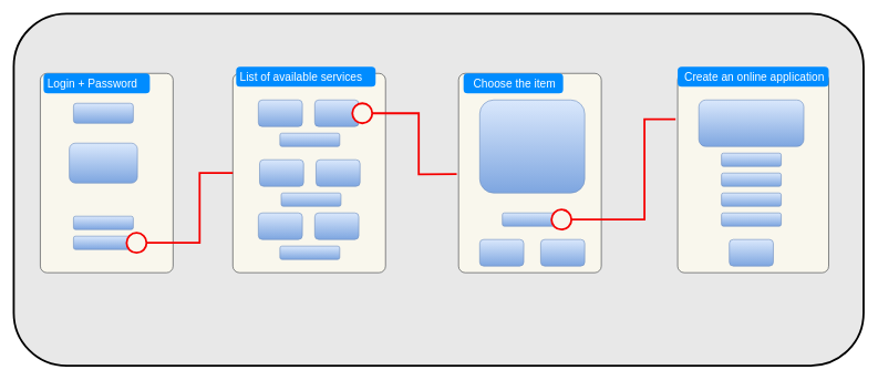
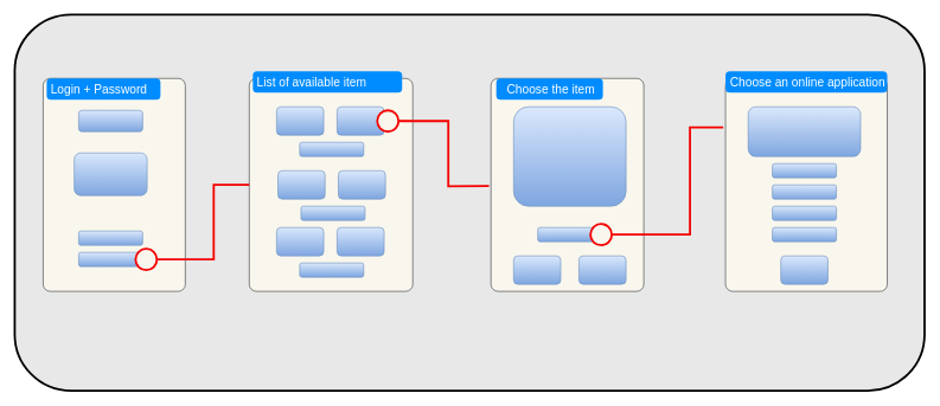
- <mxCell id="12" value="List of available services" style="shape=rect;strokeColor=none;fillColor=#008cff;strokeWidth=1;dashed=0;rounded=1;arcSize=20;fontColor=#ffffff;fontSize=17;spacing=2;spacingTop=-2;align=left;autosize=1;spacingLeft=4;resizeWidth=0;resizeHeight=0;perimeter=none;" vertex="1" parent="10"><mxGeometry x="5" width="210" height="30" as="geometry" /></mxCell>
+ <mxCell id="12" value="List of available item" style="shape=rect;strokeColor=none;fillColor=#008cff;strokeWidth=1;dashed=0;rounded=1;arcSize=20;fontColor=#ffffff;fontSize=17;spacing=2;spacingTop=-2;align=left;autosize=1;spacingLeft=4;resizeWidth=0;resizeHeight=0;perimeter=none;" vertex="1" parent="10"><mxGeometry x="5" width="210" height="30" as="geometry" /></mxCell>
- <mxCell id="30" value="Create an online application" style="shape=rect;strokeColor=none;fillColor=#008cff;strokeWidth=1;dashed=0;rounded=1;arcSize=20;fontColor=#ffffff;fontSize=17;spacing=2;spacingTop=-2;align=center;autosize=1;spacingLeft=4;resizeWidth=0;resizeHeight=0;perimeter=none;" vertex="1" parent="29"><mxGeometry width="227.5" height="30" as="geometry" /></mxCell>
+ <mxCell id="30" value="Choose an online application" style="shape=rect;strokeColor=none;fillColor=#008cff;strokeWidth=1;dashed=0;rounded=1;arcSize=20;fontColor=#ffffff;fontSize=17;spacing=2;spacingTop=-2;align=center;autosize=1;spacingLeft=4;resizeWidth=0;resizeHeight=0;perimeter=none;" vertex="1" parent="29"><mxGeometry width="227.5" height="30" as="geometry" /></mxCell>
